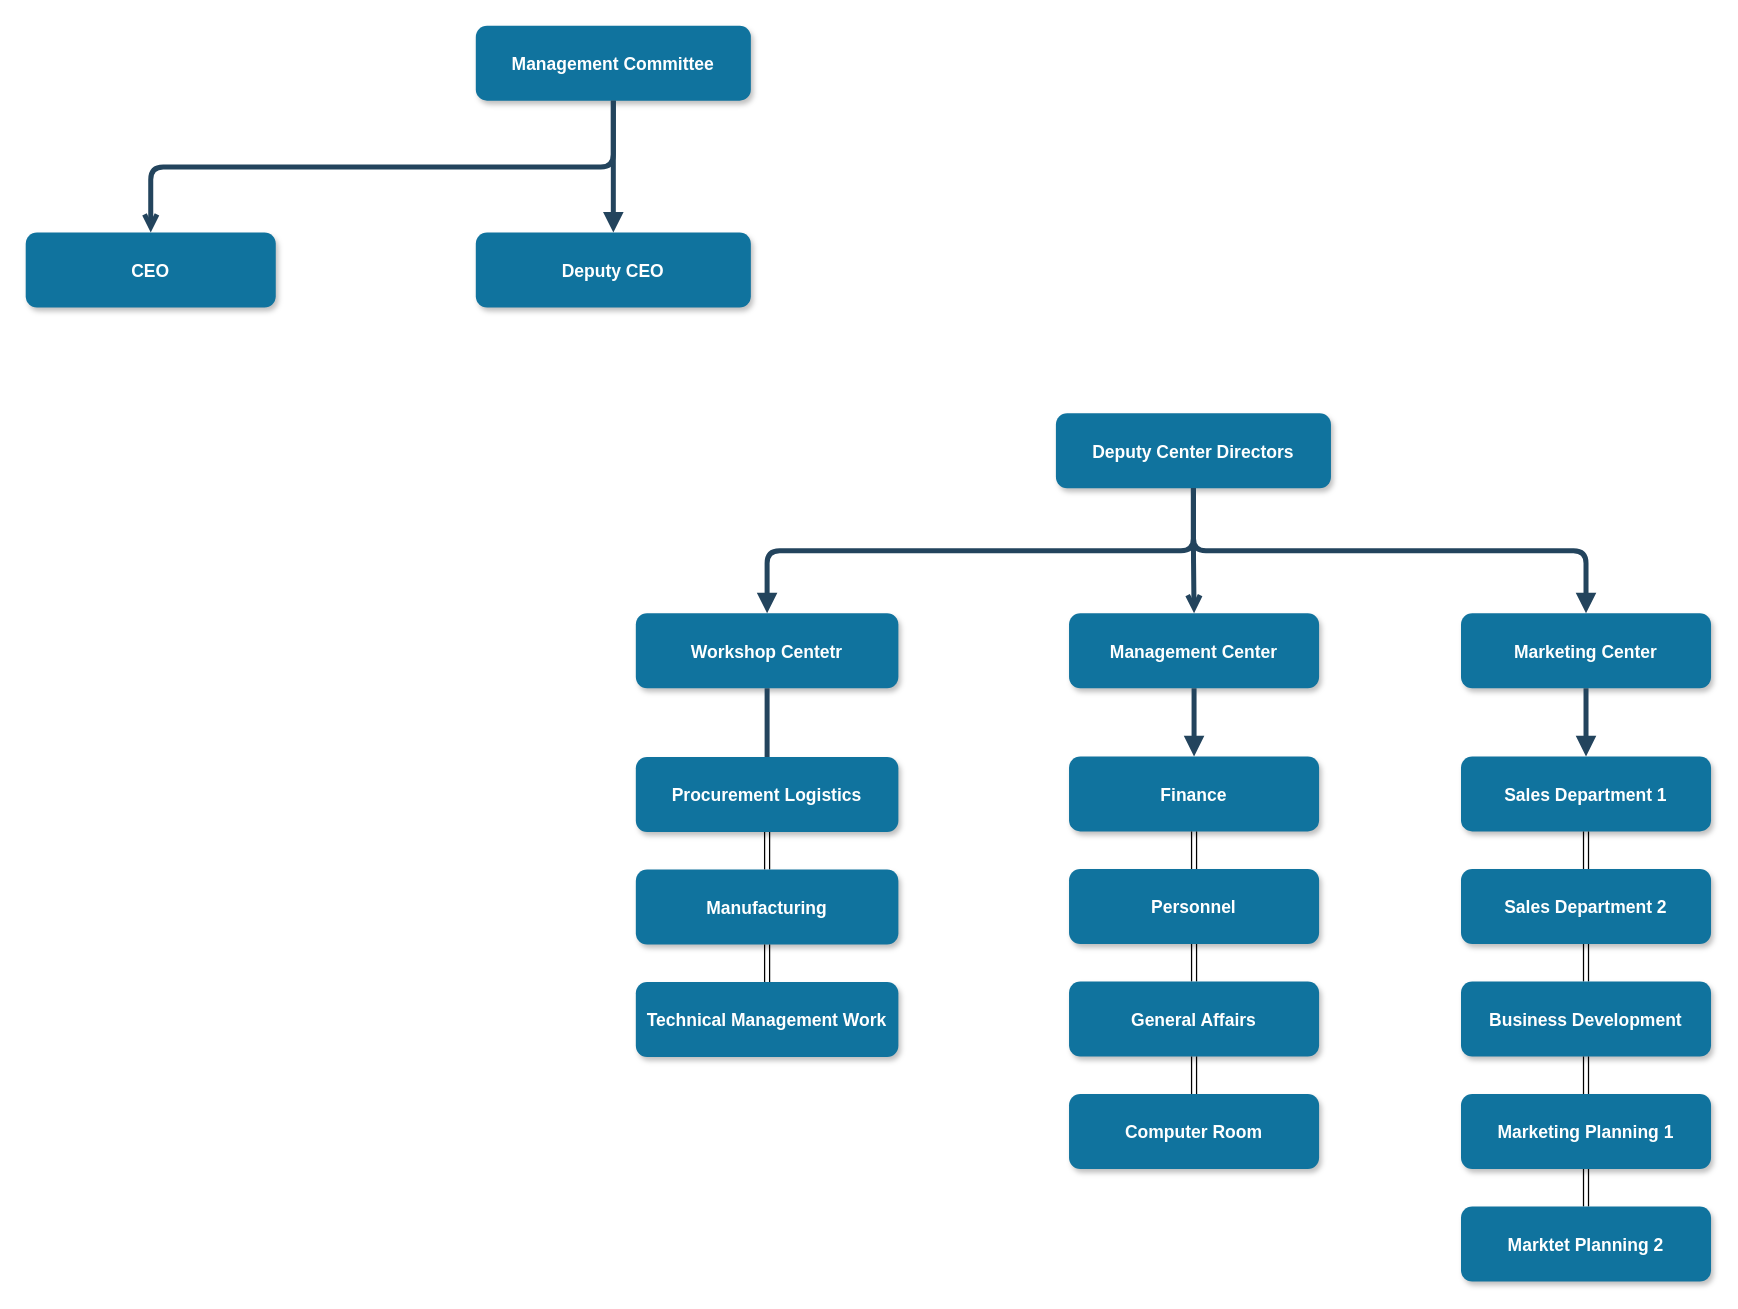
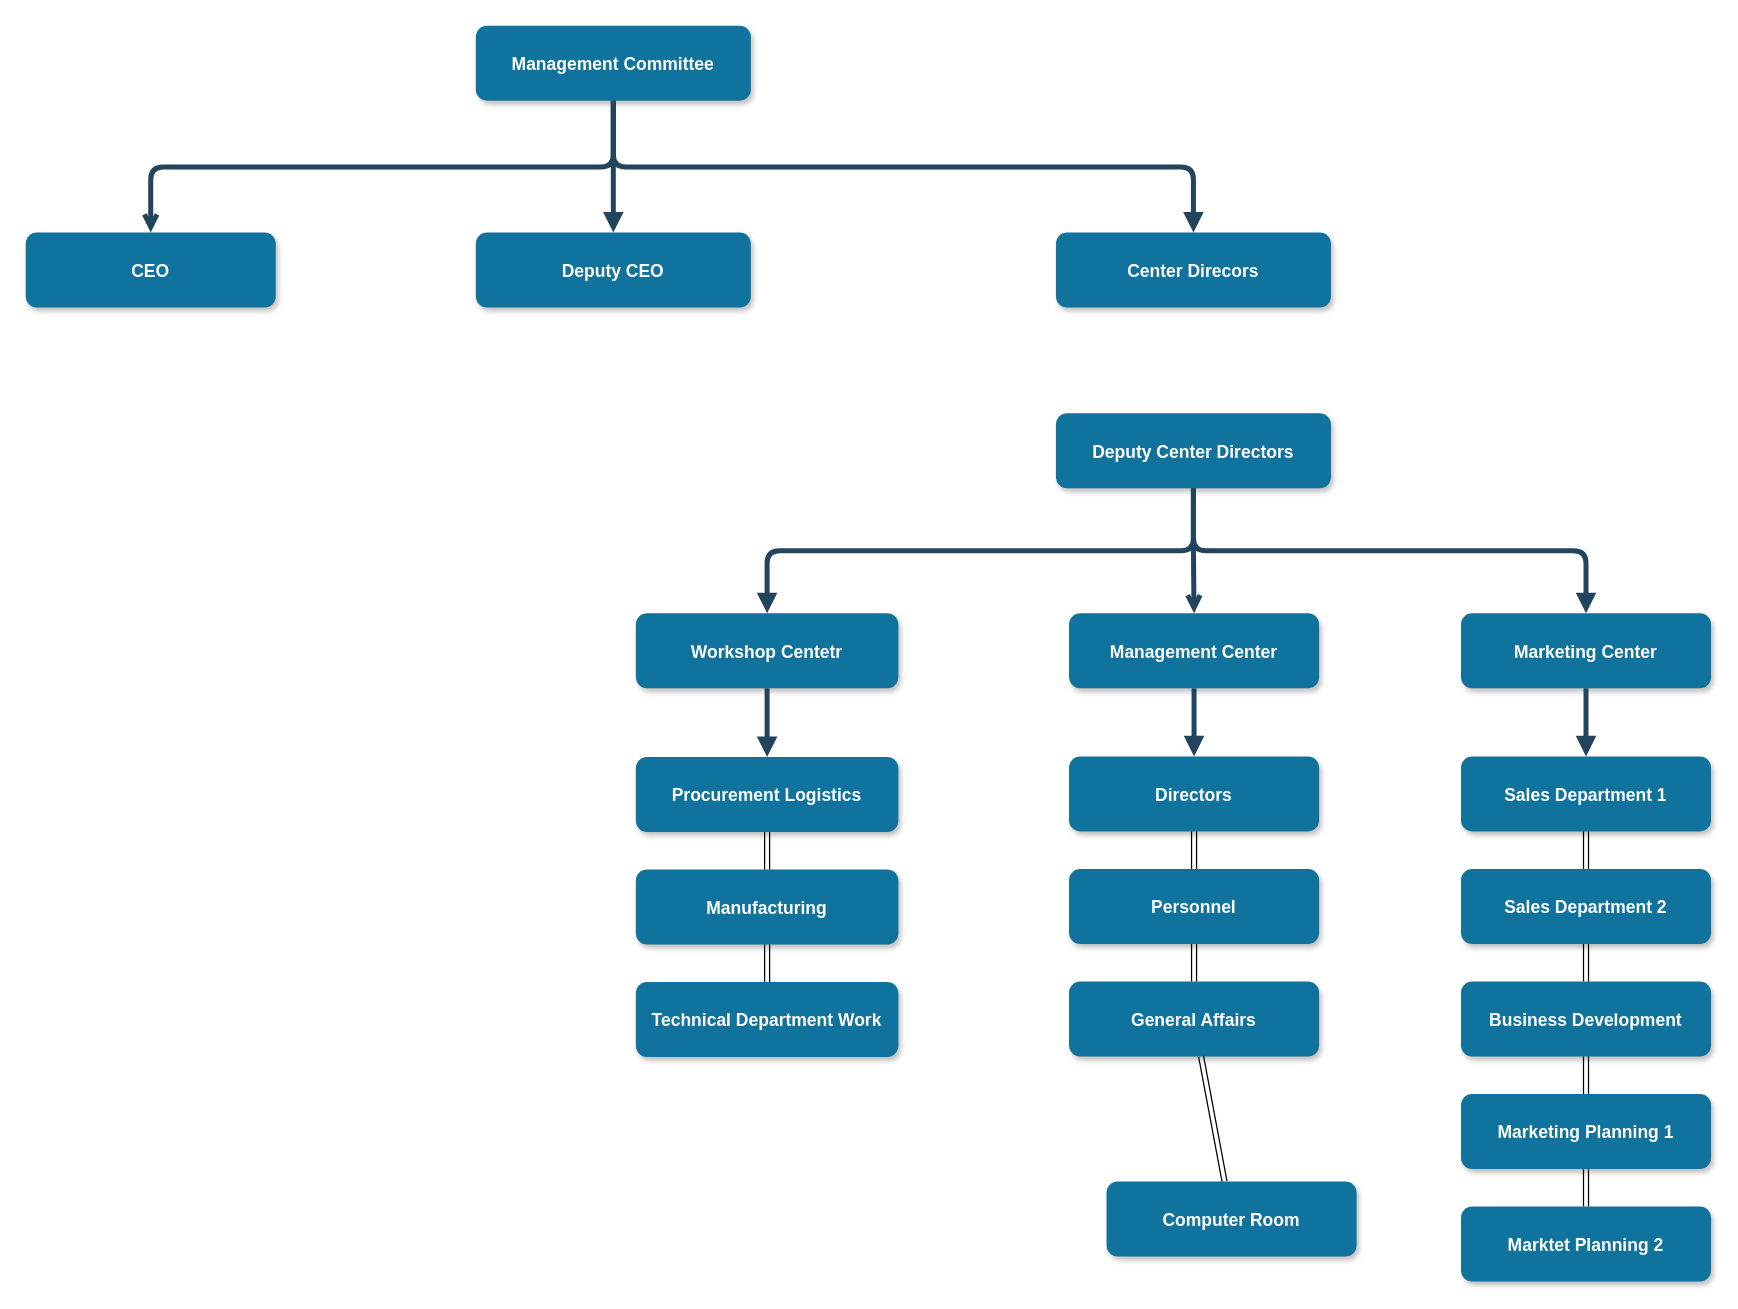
+ <mxCell id="25" value="" style="edgeStyle=elbowEdgeStyle;elbow=vertical;strokeWidth=4;endArrow=block;endFill=1;fontStyle=1;strokeColor=#23445D;exitX=0.5;exitY=1;exitDx=0;exitDy=0;" edge="1" parent="1" source="23" target="22"><mxGeometry x="52" y="195.5" width="100" height="100" as="geometry"><mxPoint x="974.333" y="266" as="sourcePoint" /><mxPoint x="603.667" y="350" as="targetPoint" /></mxGeometry></mxCell>
+ <mxCell id="22" value="Center Direcors" style="rounded=1;fillColor=#10739E;strokeColor=none;shadow=1;gradientColor=none;fontStyle=1;fontColor=#FFFFFF;fontSize=14;" vertex="1" parent="1"><mxGeometry x="844" y="185.5" width="220" height="60" as="geometry" /></mxCell>
- <mxCell id="37" value="" style="edgeStyle=elbowEdgeStyle;elbow=vertical;strokeWidth=4;endArrow=none;endFill=1;fontStyle=1;strokeColor=#23445D;exitX=0.5;exitY=1;exitDx=0;exitDy=0;entryX=0.5;entryY=0;entryDx=0;entryDy=0;" edge="1" parent="1" source="29" target="27"><mxGeometry x="267" y="625" width="100" height="100" as="geometry"><mxPoint x="964.333" y="400" as="sourcePoint" /><mxPoint x="964.5" y="500" as="targetPoint" /><Array as="points" /></mxGeometry></mxCell>
+ <mxCell id="37" value="" style="edgeStyle=elbowEdgeStyle;elbow=vertical;strokeWidth=4;endArrow=block;endFill=1;fontStyle=1;strokeColor=#23445D;exitX=0.5;exitY=1;exitDx=0;exitDy=0;entryX=0.5;entryY=0;entryDx=0;entryDy=0;" edge="1" parent="1" source="29" target="27"><mxGeometry x="267" y="625" width="100" height="100" as="geometry"><mxPoint x="964.333" y="400" as="sourcePoint" /><mxPoint x="964.5" y="500" as="targetPoint" /><Array as="points" /></mxGeometry></mxCell>
- <mxCell id="5" value="Finance" style="rounded=1;fillColor=#10739E;strokeColor=none;shadow=1;gradientColor=none;fontStyle=1;fontColor=#FFFFFF;fontSize=14;" parent="1" vertex="1"><mxGeometry x="854.5" y="604.5" width="200" height="60" as="geometry" /></mxCell>
+ <mxCell id="5" value="Directors" style="rounded=1;fillColor=#10739E;strokeColor=none;shadow=1;gradientColor=none;fontStyle=1;fontColor=#FFFFFF;fontSize=14;" parent="1" vertex="1"><mxGeometry x="854.5" y="604.5" width="200" height="60" as="geometry" /></mxCell>
- <mxCell id="33" value="Technical Management Work" style="rounded=1;fillColor=#10739E;strokeColor=none;shadow=1;gradientColor=none;fontStyle=1;fontColor=#FFFFFF;fontSize=14;" vertex="1" parent="1"><mxGeometry x="508" y="785" width="210" height="60" as="geometry" /></mxCell>
+ <mxCell id="33" value="Technical Department Work" style="rounded=1;fillColor=#10739E;strokeColor=none;shadow=1;gradientColor=none;fontStyle=1;fontColor=#FFFFFF;fontSize=14;" vertex="1" parent="1"><mxGeometry x="508" y="785" width="210" height="60" as="geometry" /></mxCell>
- <mxCell id="11" value="Computer Room" style="rounded=1;fillColor=#10739E;strokeColor=none;shadow=1;gradientColor=none;fontStyle=1;fontColor=#FFFFFF;fontSize=14;" parent="1" vertex="1"><mxGeometry x="854.5" y="874.5" width="200" height="60" as="geometry" /></mxCell>
+ <mxCell id="11" value="Computer Room" style="rounded=1;fillColor=#10739E;strokeColor=none;shadow=1;gradientColor=none;fontStyle=1;fontColor=#FFFFFF;fontSize=14;" parent="1" vertex="1"><mxGeometry x="884.5" y="944.5" width="200" height="60" as="geometry" /></mxCell>
